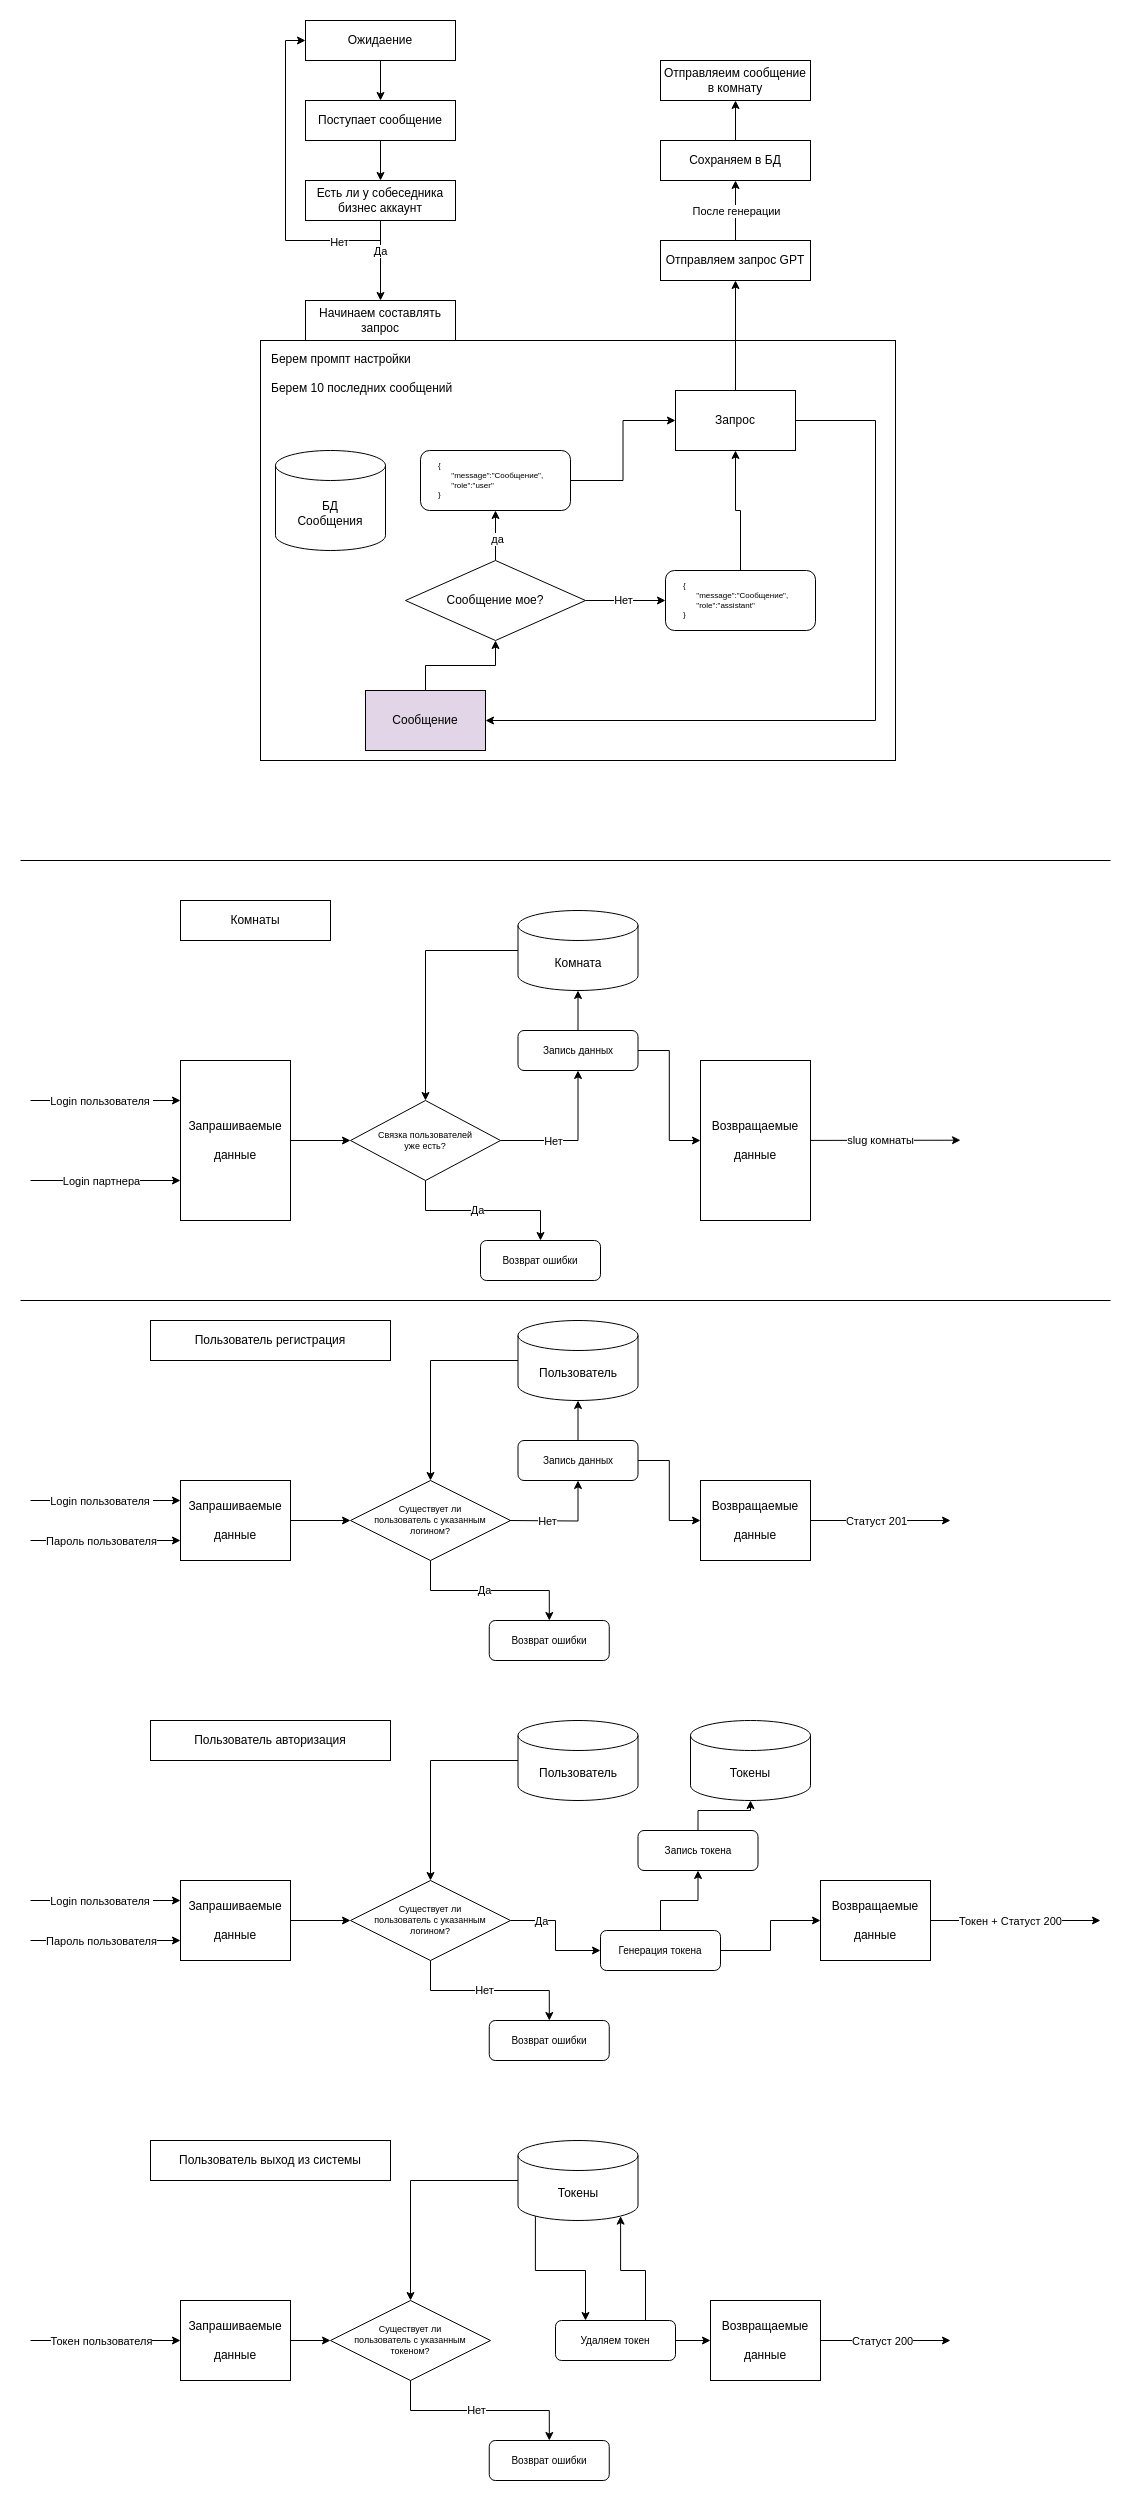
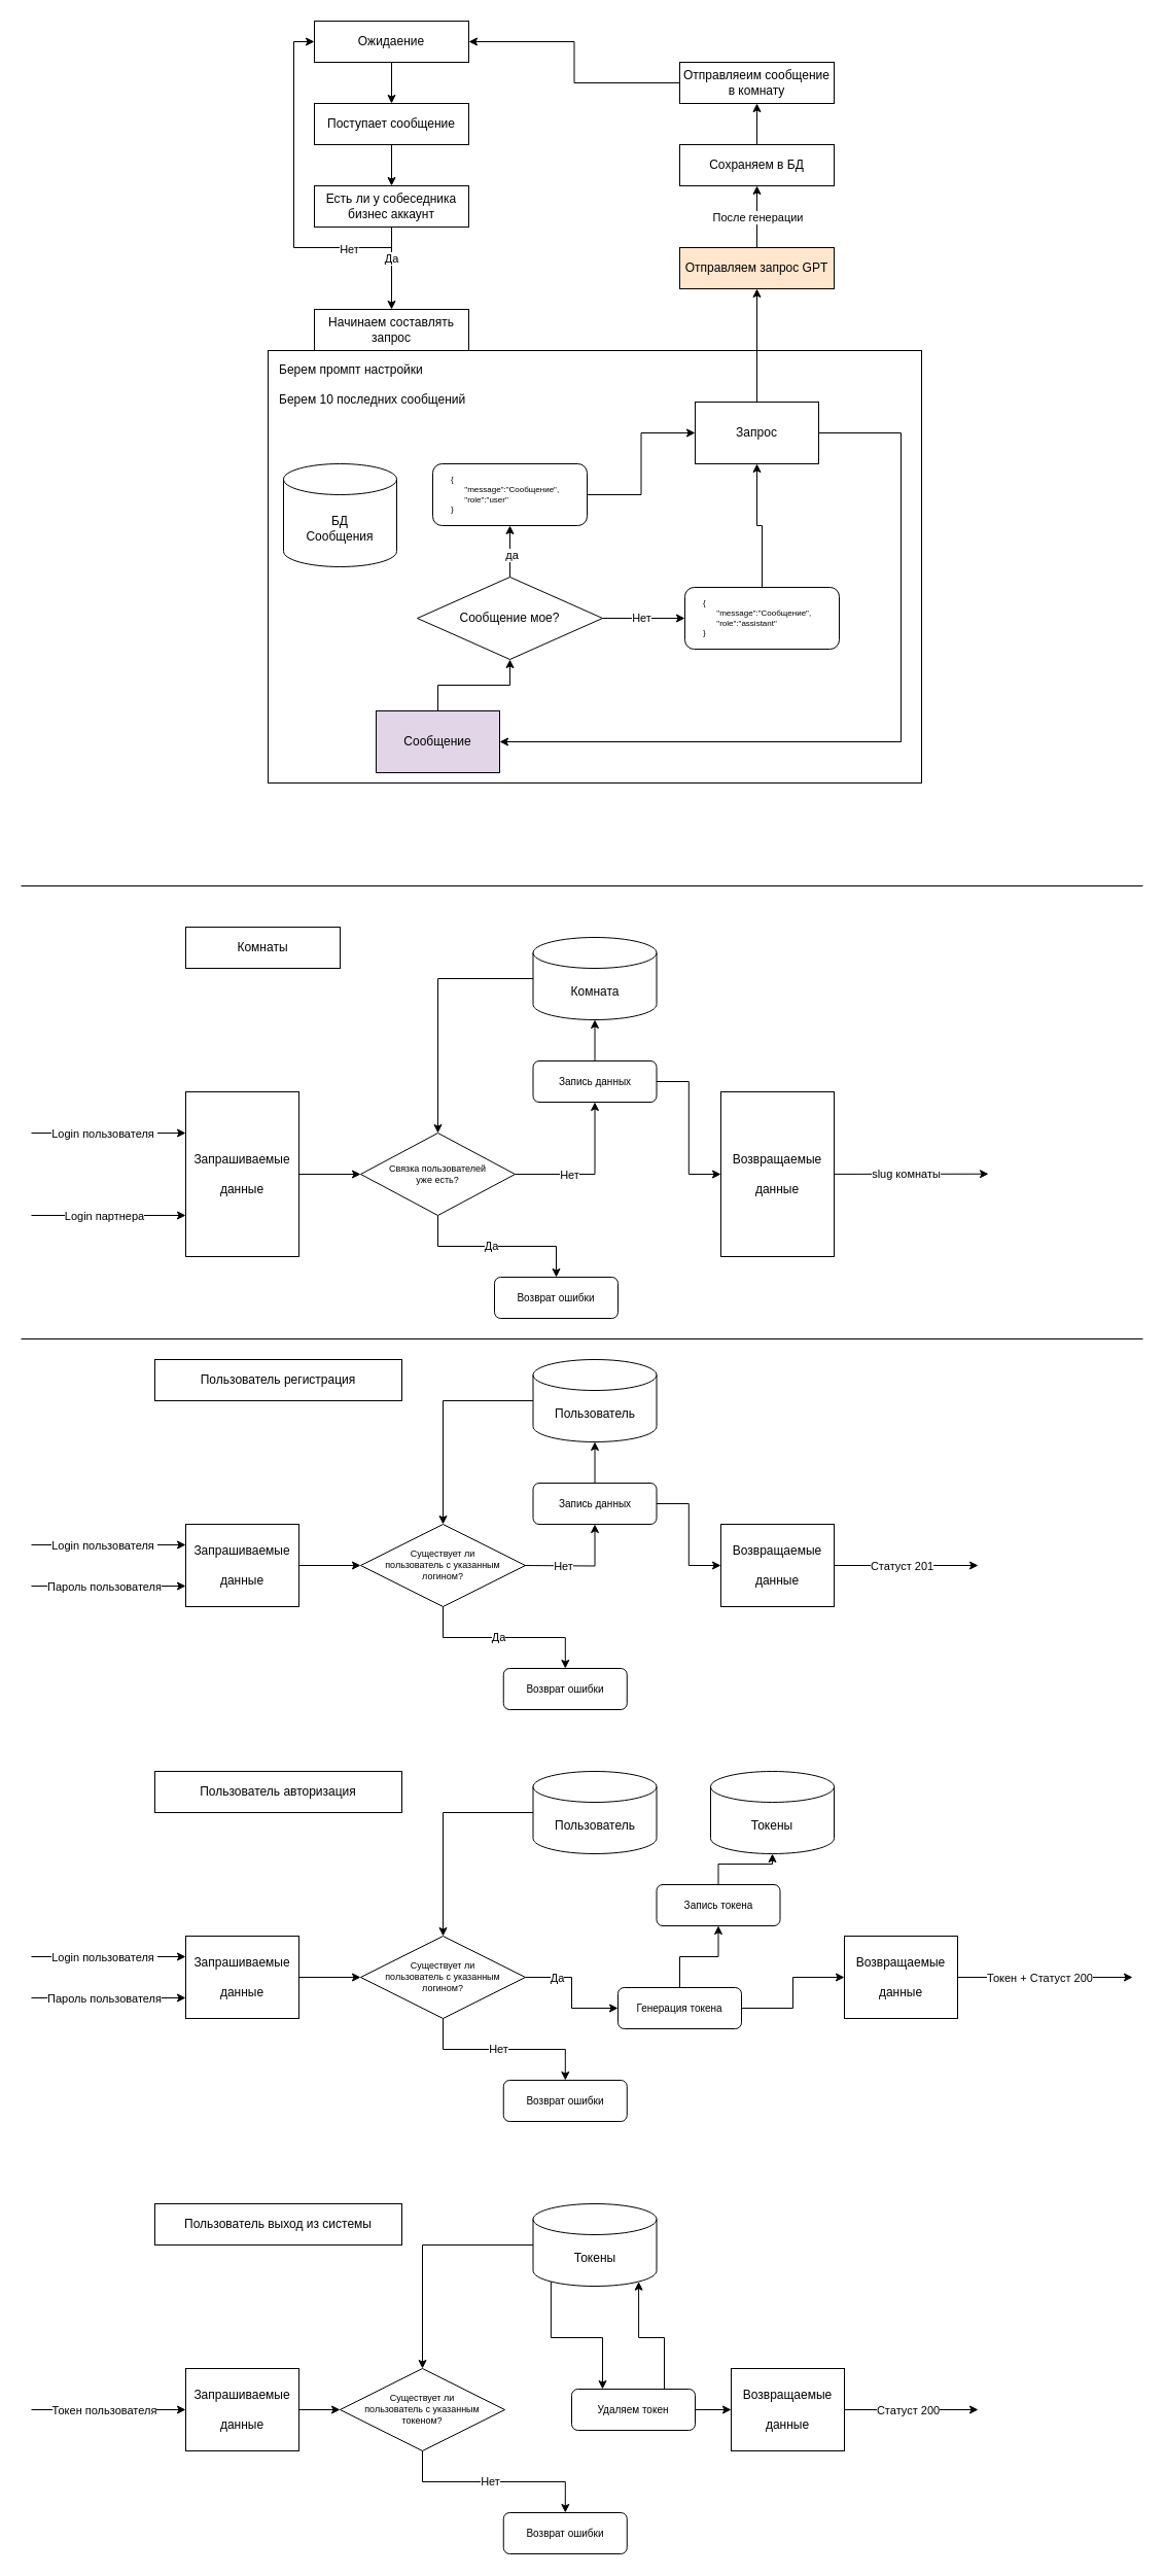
+ <mxCell id="33" style="edgeStyle=orthogonalEdgeStyle;rounded=0;orthogonalLoop=1;jettySize=auto;html=1;" parent="1" source="34" target="12" edge="1"><mxGeometry relative="1" as="geometry" /></mxCell>
- <mxCell id="30" value="Отправляем запрос GPT" style="rounded=0;whiteSpace=wrap;html=1;" parent="1" vertex="1"><mxGeometry x="660" y="240" width="150" height="40" as="geometry" /></mxCell>
+ <mxCell id="30" value="Отправляем запрос GPT" style="rounded=0;whiteSpace=wrap;html=1;fillColor=#ffe6cc;" parent="1" vertex="1"><mxGeometry x="660" y="240" width="150" height="40" as="geometry" /></mxCell>
